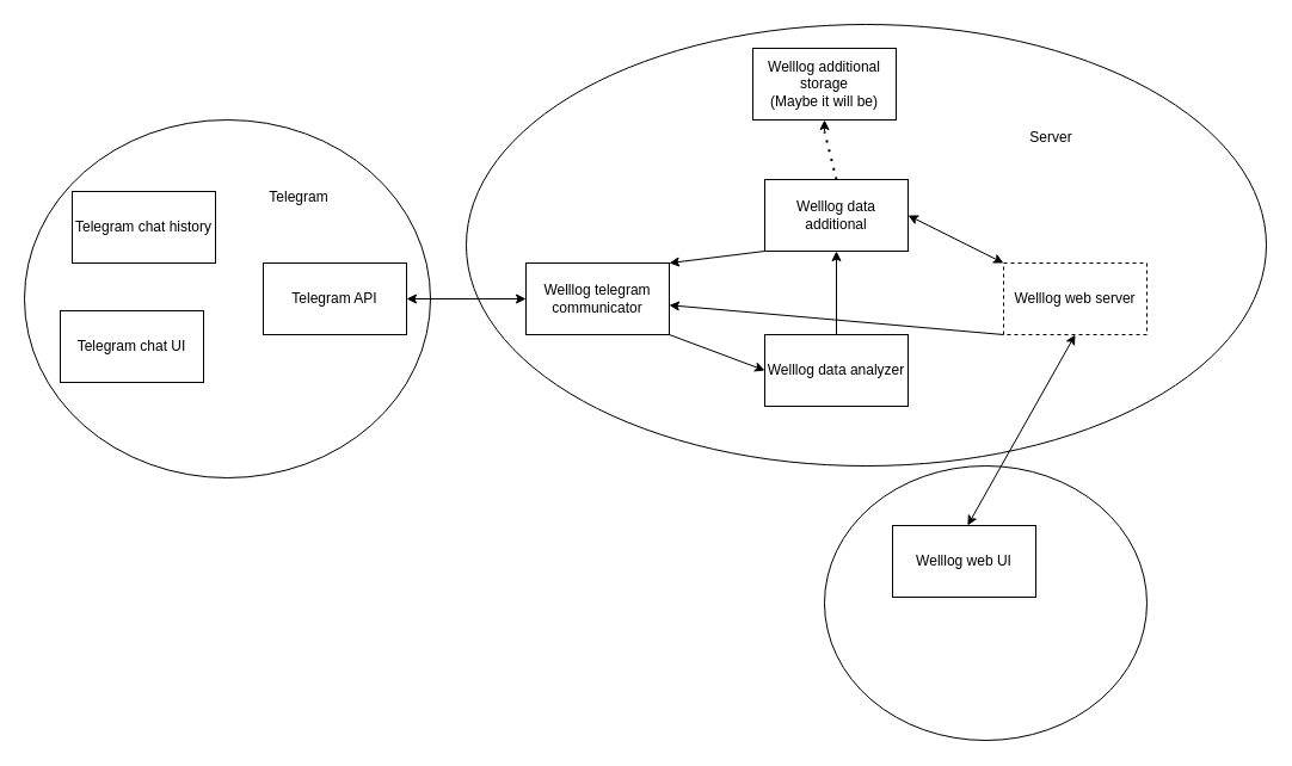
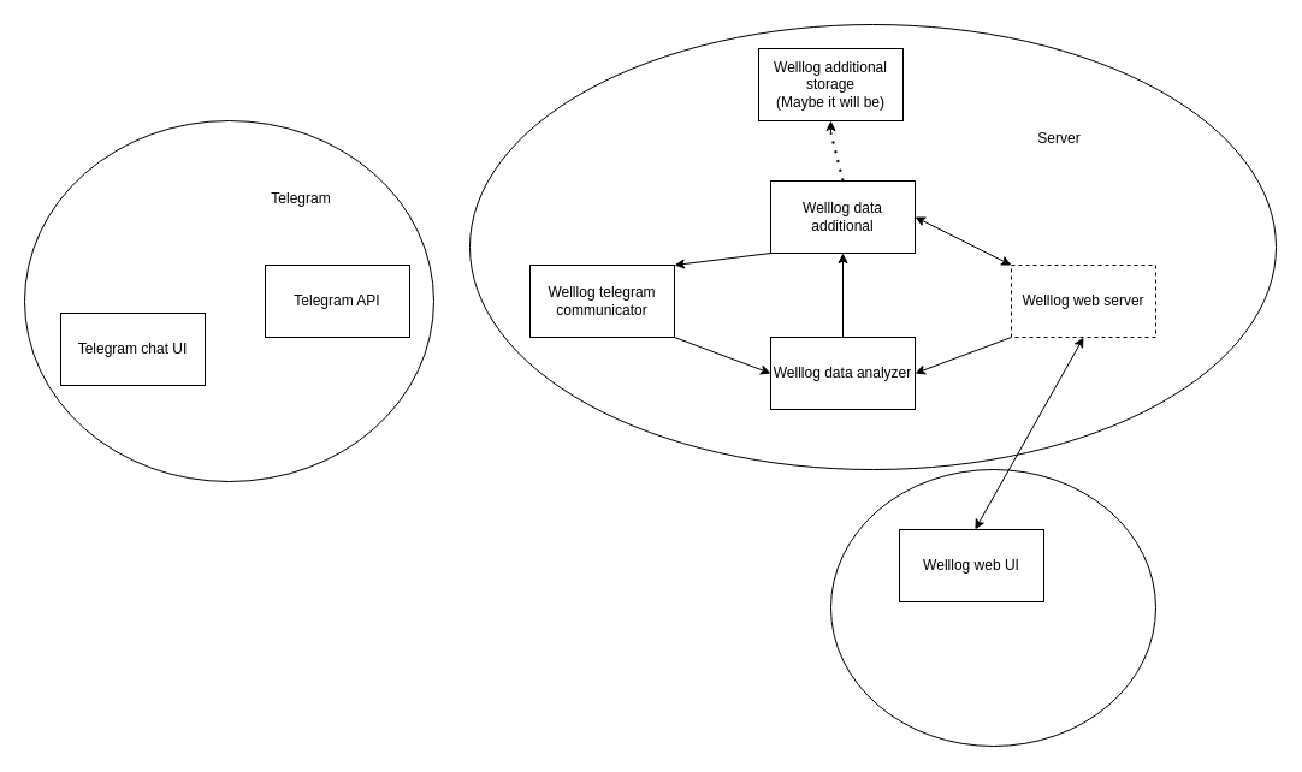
- <mxCell id="5" value="Telegram chat history" style="rounded=0;whiteSpace=wrap;html=1;" parent="1" vertex="1"><mxGeometry x="60" y="160" width="120" height="60" as="geometry" /></mxCell>
- <mxCell id="13" value="" style="endArrow=classic;startArrow=classic;html=1;rounded=0;exitX=1;exitY=0.5;exitDx=0;exitDy=0;entryX=0;entryY=0.5;entryDx=0;entryDy=0;" parent="1" source="7" target="12" edge="1"><mxGeometry width="50" height="50" relative="1" as="geometry"><mxPoint x="360" y="300" as="sourcePoint" /><mxPoint x="410" y="250" as="targetPoint" /></mxGeometry></mxCell>
- <mxCell id="22" value="" style="endArrow=classic;html=1;rounded=0;exitX=0;exitY=1;exitDx=0;exitDy=0;" edge="1" parent="1" source="8" target="12"><mxGeometry width="50" height="50" relative="1" as="geometry"><mxPoint x="840" y="280" as="sourcePoint" /><mxPoint x="800" y="260" as="targetPoint" /></mxGeometry></mxCell>
+ <mxCell id="22" value="" style="endArrow=classic;html=1;rounded=0;entryX=1;entryY=0.5;entryDx=0;entryDy=0;exitX=0;exitY=1;exitDx=0;exitDy=0;" edge="1" parent="1" source="8" target="11"><mxGeometry width="50" height="50" relative="1" as="geometry"><mxPoint x="840" y="280" as="sourcePoint" /><mxPoint x="800" y="260" as="targetPoint" /></mxGeometry></mxCell>
